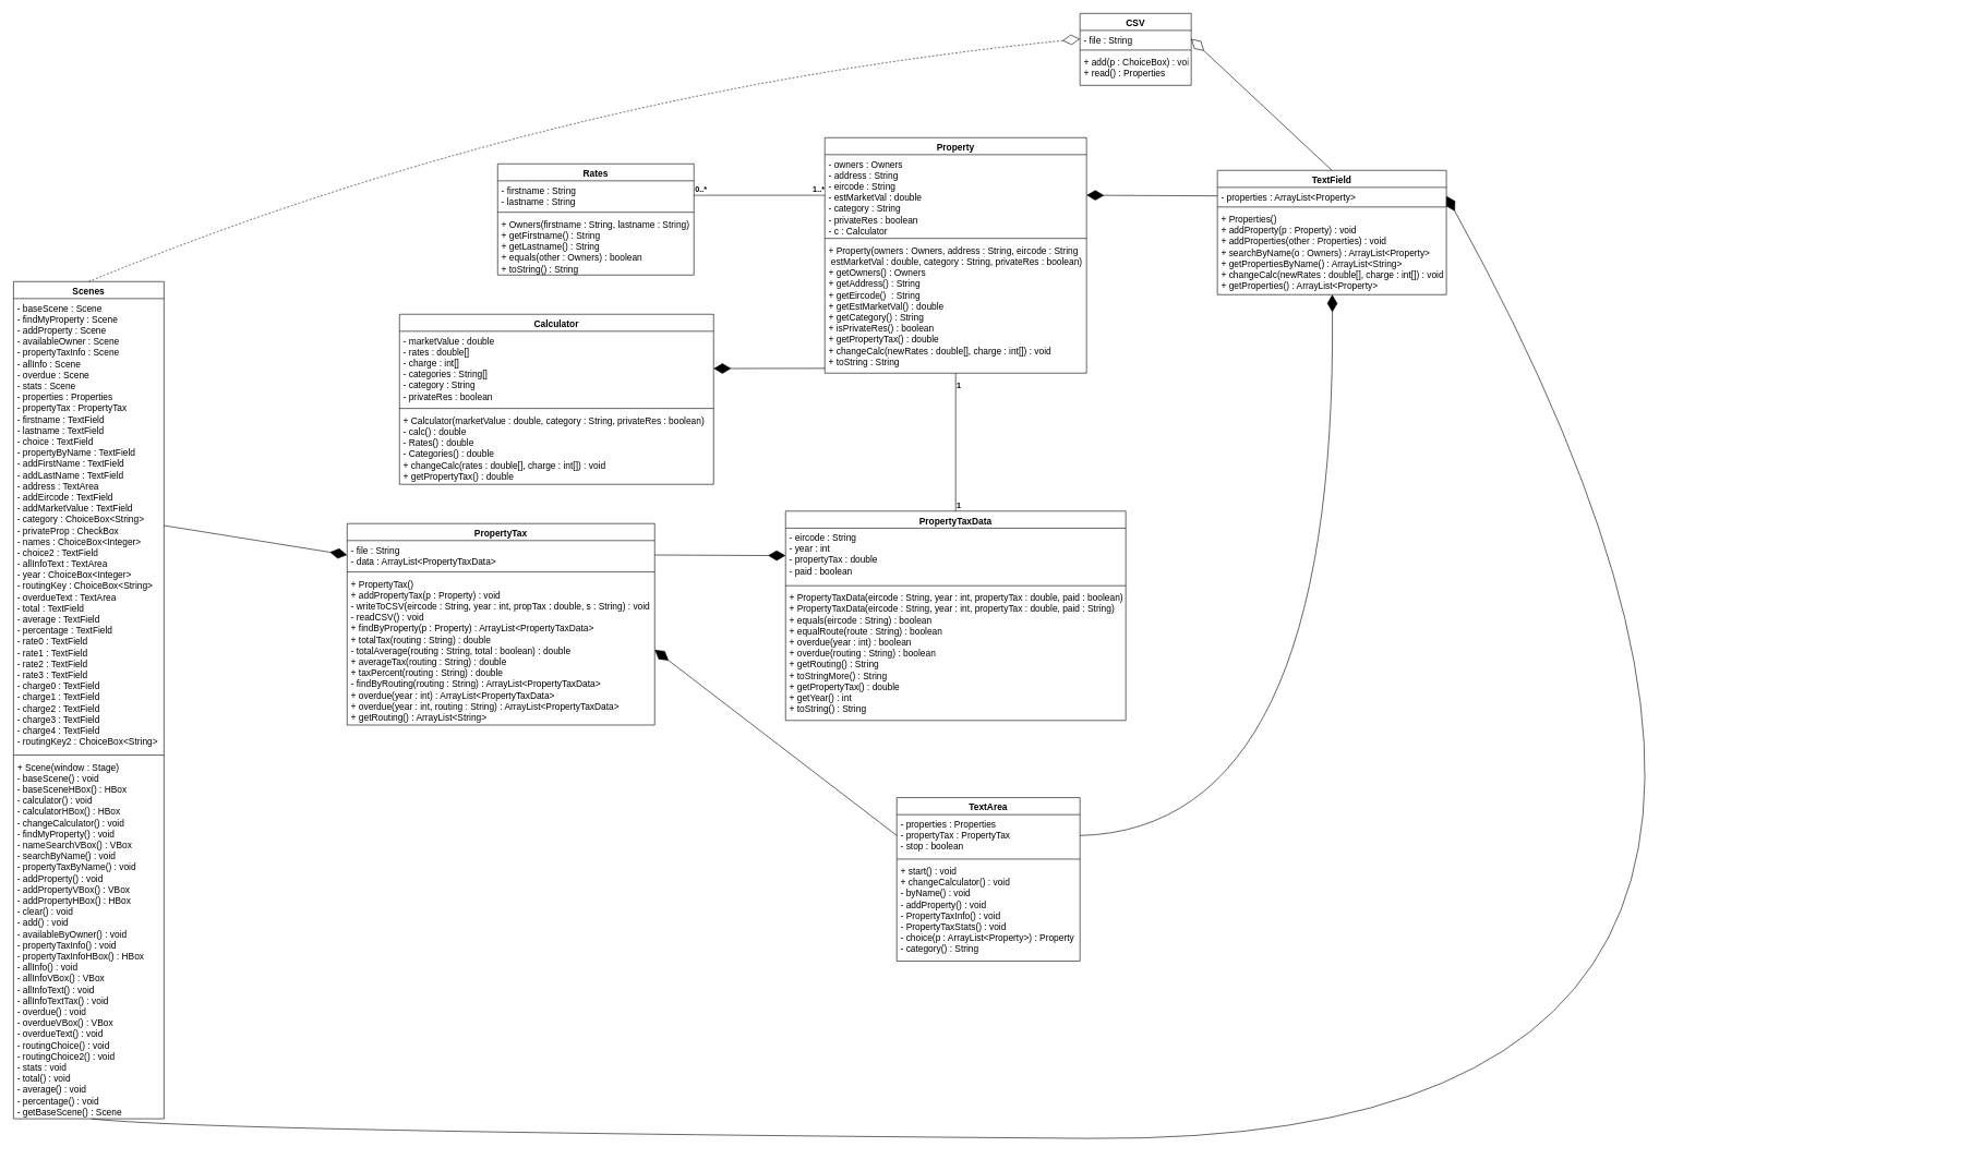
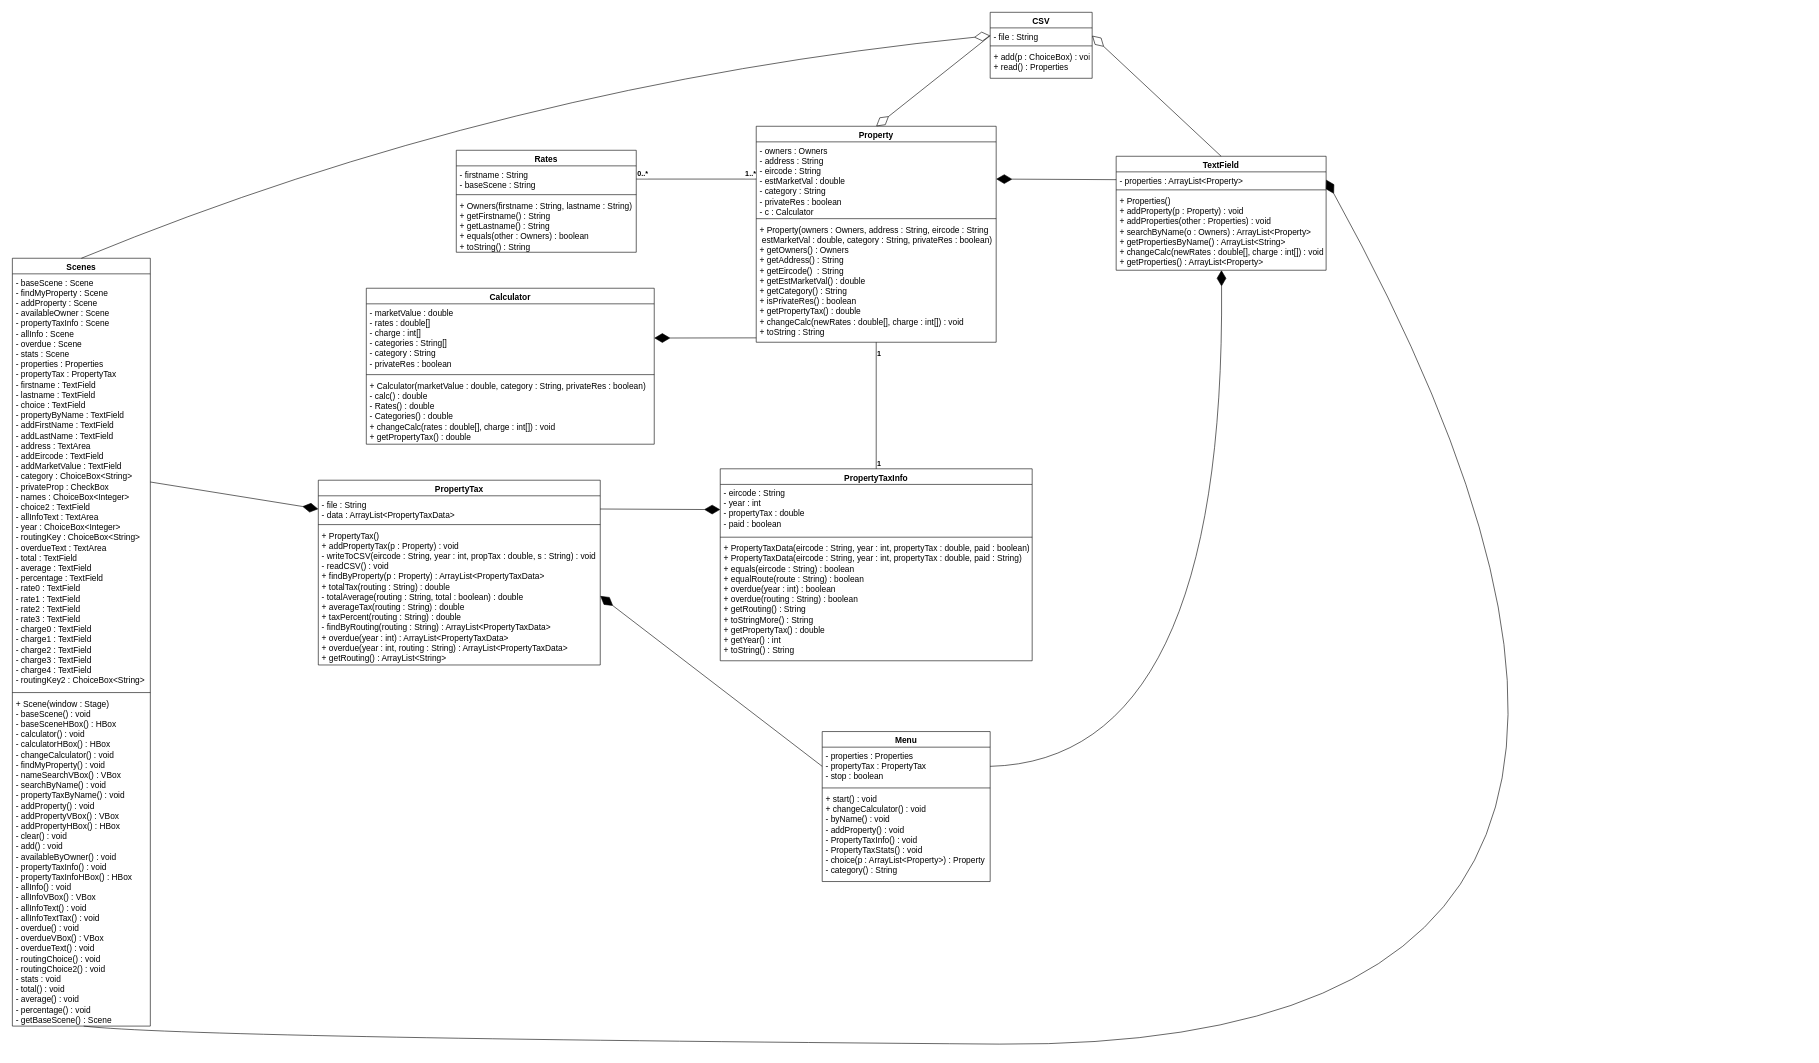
+ <mxCell id="42" value="" style="endArrow=diamondThin;endFill=0;endSize=24;html=1;exitX=0;exitY=0.5;exitDx=0;exitDy=0;entryX=0.5;entryY=0;entryDx=0;entryDy=0;" parent="1" source="11" target="18" edge="1"><mxGeometry width="160" relative="1" as="geometry"><mxPoint x="1610" y="146" as="sourcePoint" /><mxPoint x="1450" y="146" as="targetPoint" /></mxGeometry></mxCell>
- <mxCell id="47" value="" style="endArrow=diamondThin;endFill=0;endSize=24;html=1;exitX=0.5;exitY=0;exitDx=0;exitDy=0;entryX=0;entryY=0.5;entryDx=0;entryDy=0;curved=1;dashed=1;" parent="1" source="30" target="11" edge="1"><mxGeometry width="160" relative="1" as="geometry"><mxPoint x="670" y="290" as="sourcePoint" /><mxPoint x="830" y="290" as="targetPoint" /><Array as="points"><mxPoint x="840" y="140" /></Array></mxGeometry></mxCell>
+ <mxCell id="47" value="" style="endArrow=diamondThin;endFill=0;endSize=24;html=1;exitX=0.5;exitY=0;exitDx=0;exitDy=0;entryX=0;entryY=0.5;entryDx=0;entryDy=0;curved=1;" parent="1" source="30" target="11" edge="1"><mxGeometry width="160" relative="1" as="geometry"><mxPoint x="670" y="290" as="sourcePoint" /><mxPoint x="830" y="290" as="targetPoint" /><Array as="points"><mxPoint x="840" y="140" /></Array></mxGeometry></mxCell>
- <mxCell id="7" value="- firstname : String&#10;- lastname : String&#10;" style="text;strokeColor=none;fillColor=none;align=left;verticalAlign=top;spacingLeft=4;spacingRight=4;overflow=hidden;rotatable=0;points=[[0,0.5],[1,0.5]];portConstraint=eastwest;fontSize=14;" parent="6" vertex="1"><mxGeometry y="26" width="300" height="44" as="geometry" /></mxCell>
+ <mxCell id="7" value="- firstname : String&#10;- baseScene : String&#10;" style="text;strokeColor=none;fillColor=none;align=left;verticalAlign=top;spacingLeft=4;spacingRight=4;overflow=hidden;rotatable=0;points=[[0,0.5],[1,0.5]];portConstraint=eastwest;fontSize=14;" parent="6" vertex="1"><mxGeometry y="26" width="300" height="44" as="geometry" /></mxCell>
- <mxCell id="22" value="PropertyTaxData" style="swimlane;fontStyle=1;align=center;verticalAlign=top;childLayout=stackLayout;horizontal=1;startSize=26;horizontalStack=0;resizeParent=1;resizeParentMax=0;resizeLast=0;collapsible=1;marginBottom=0;fontSize=14;" parent="1" vertex="1"><mxGeometry x="1200" y="781" width="520" height="320" as="geometry" /></mxCell>
+ <mxCell id="22" value="PropertyTaxInfo" style="swimlane;fontStyle=1;align=center;verticalAlign=top;childLayout=stackLayout;horizontal=1;startSize=26;horizontalStack=0;resizeParent=1;resizeParentMax=0;resizeLast=0;collapsible=1;marginBottom=0;fontSize=14;" parent="1" vertex="1"><mxGeometry x="1200" y="781" width="520" height="320" as="geometry" /></mxCell>
- <mxCell id="2" value="TextArea" style="swimlane;fontStyle=1;align=center;verticalAlign=top;childLayout=stackLayout;horizontal=1;startSize=26;horizontalStack=0;resizeParent=1;resizeParentMax=0;resizeLast=0;collapsible=1;marginBottom=0;fontSize=14;" parent="1" vertex="1"><mxGeometry x="1370" y="1219" width="280" height="250" as="geometry" /></mxCell>
+ <mxCell id="2" value="Menu" style="swimlane;fontStyle=1;align=center;verticalAlign=top;childLayout=stackLayout;horizontal=1;startSize=26;horizontalStack=0;resizeParent=1;resizeParentMax=0;resizeLast=0;collapsible=1;marginBottom=0;fontSize=14;" parent="1" vertex="1"><mxGeometry x="1370" y="1219" width="280" height="250" as="geometry" /></mxCell>
